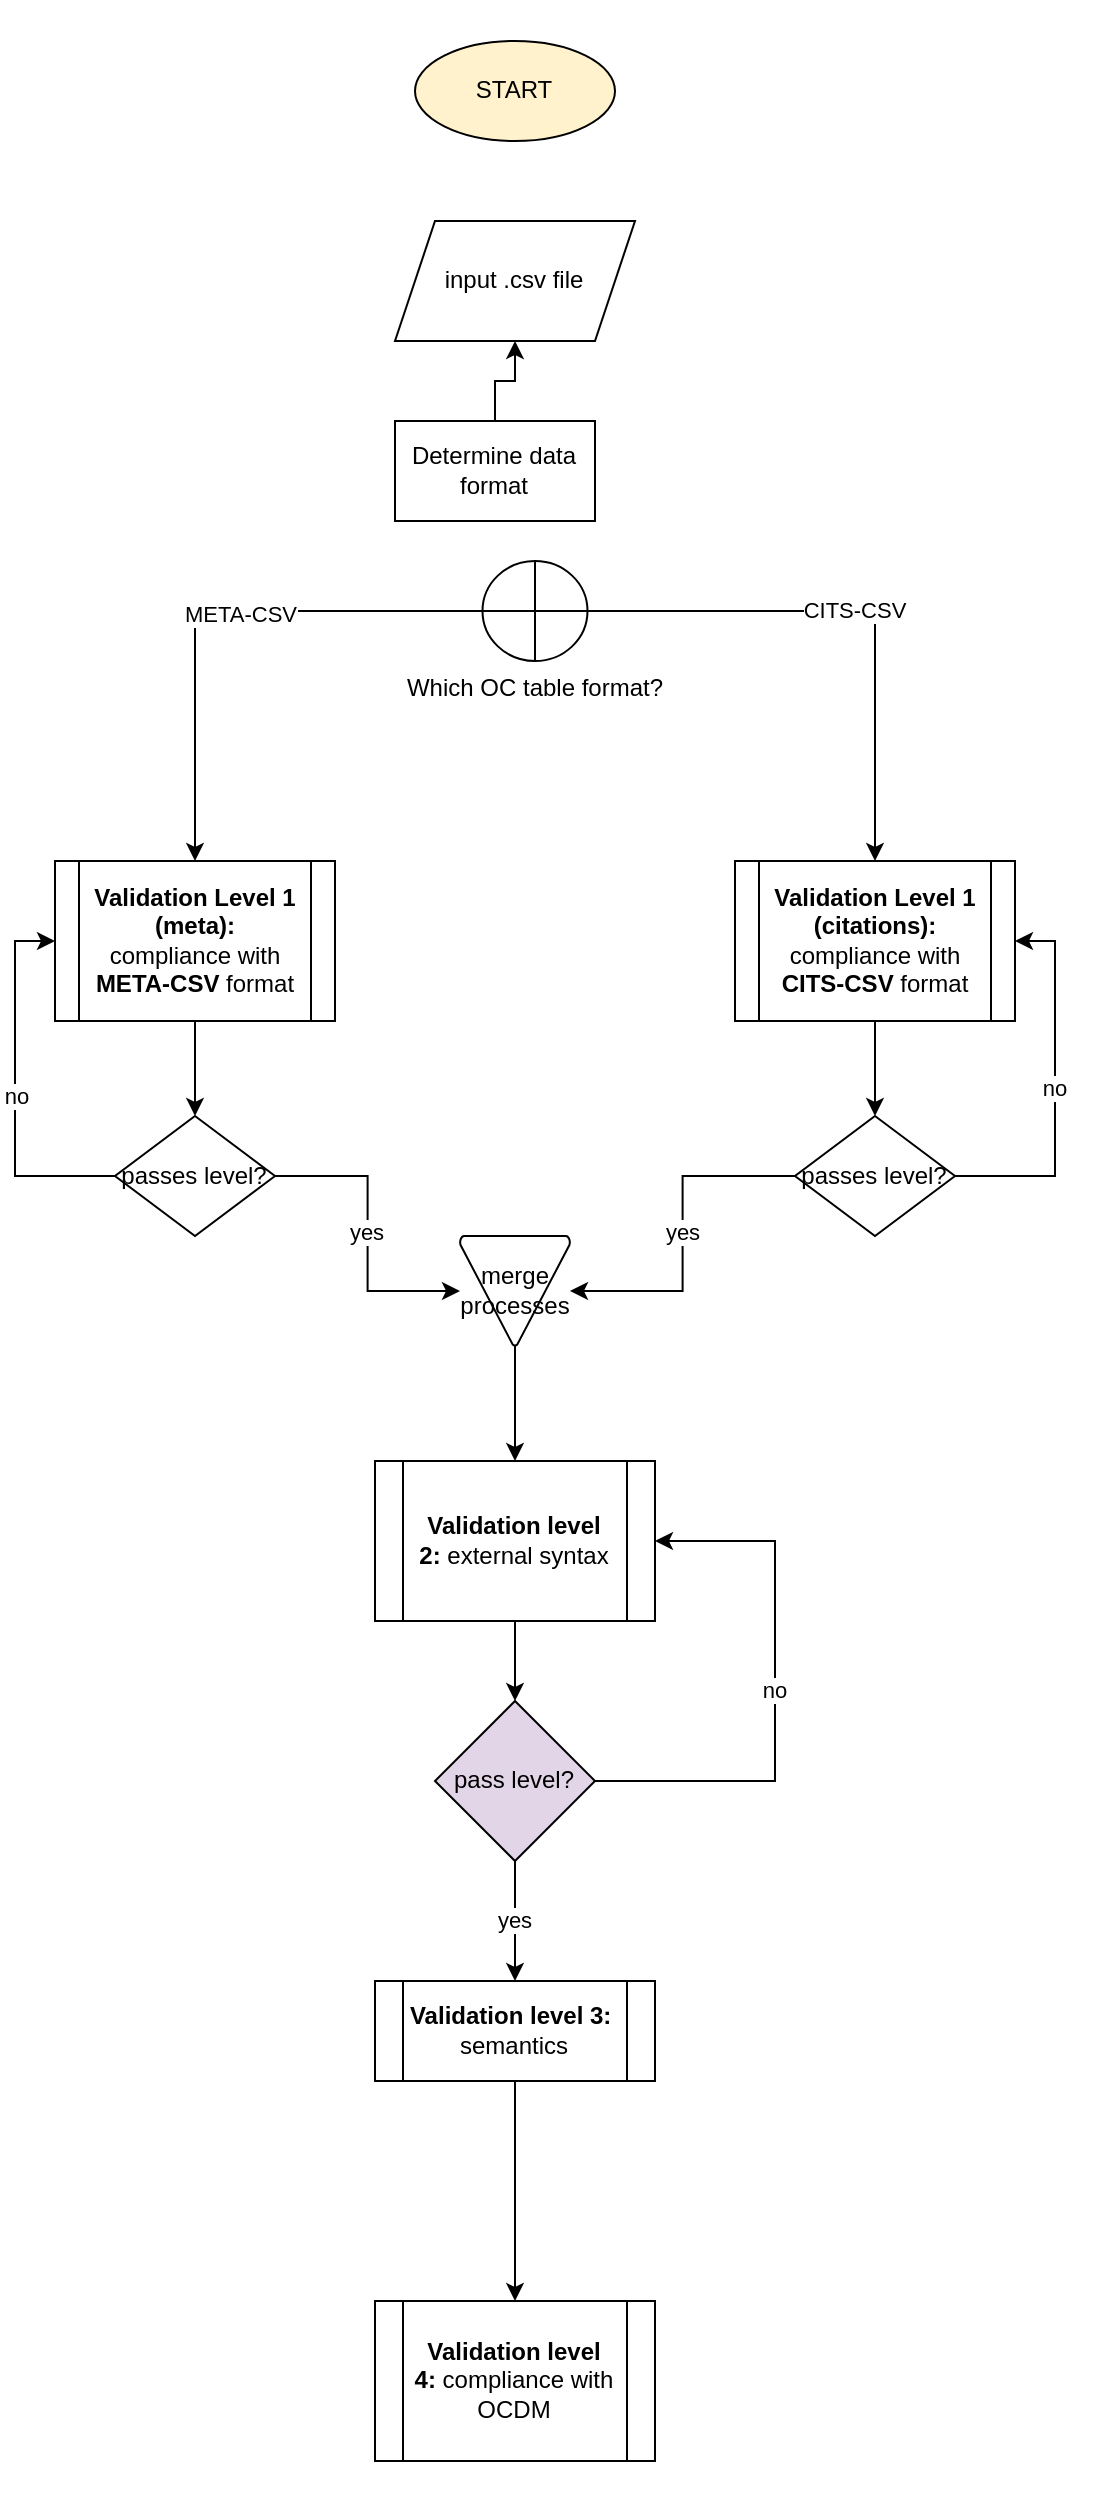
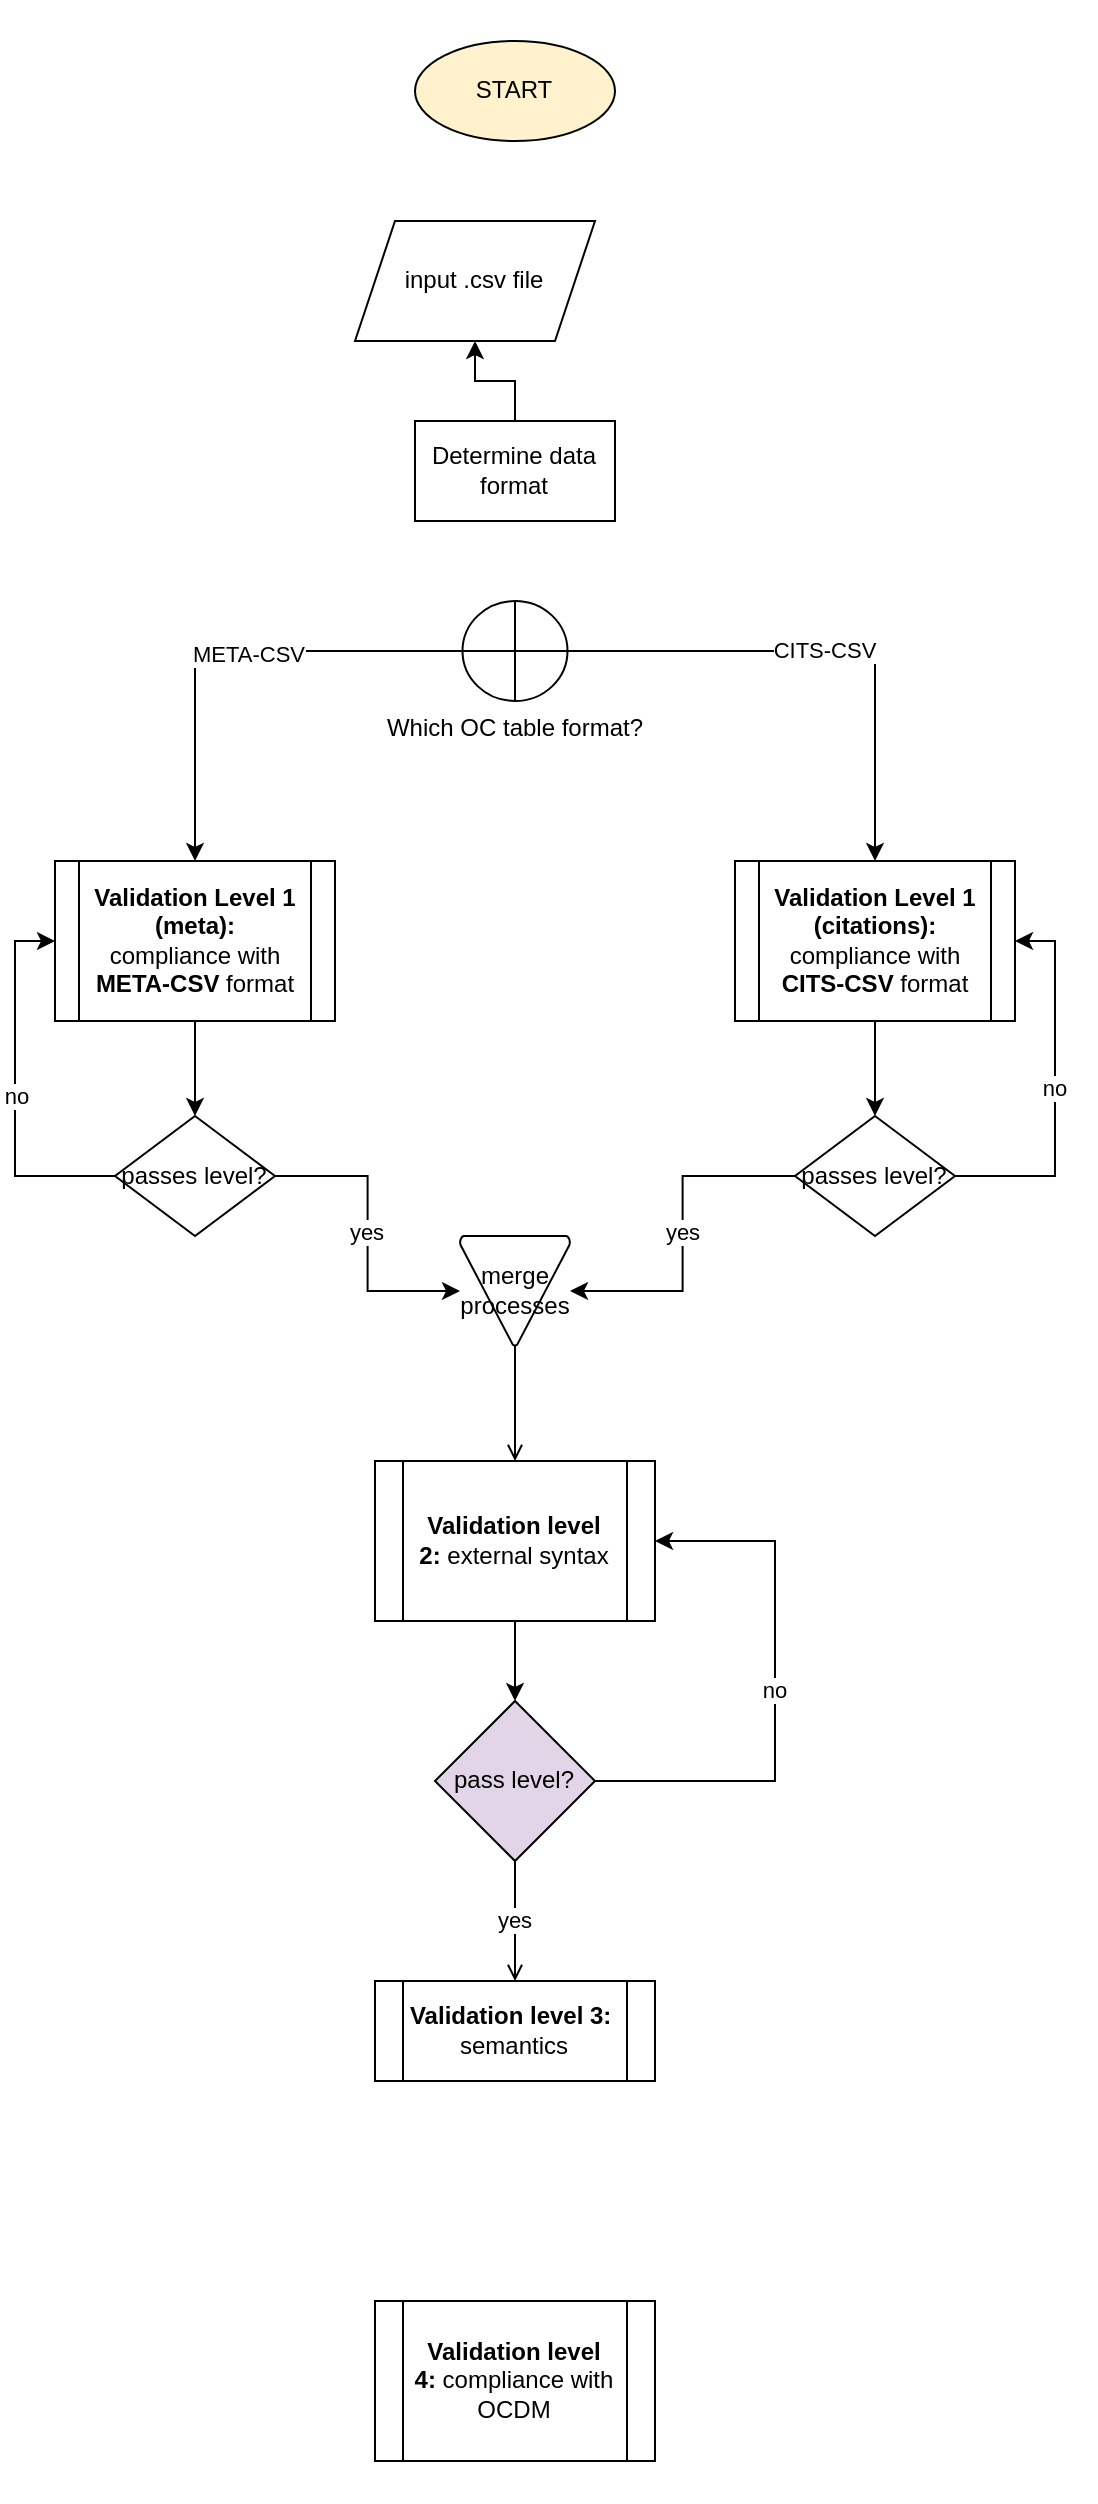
- <mxCell id="4" value="input .csv file" style="shape=parallelogram;perimeter=parallelogramPerimeter;whiteSpace=wrap;html=1;fixedSize=1;" vertex="1" parent="1"><mxGeometry x="190" y="110" width="120" height="60" as="geometry" /></mxCell>
+ <mxCell id="4" value="input .csv file" style="shape=parallelogram;perimeter=parallelogramPerimeter;whiteSpace=wrap;html=1;fixedSize=1;" vertex="1" parent="1"><mxGeometry x="170" y="110" width="120" height="60" as="geometry" /></mxCell>
- <mxCell id="5" value="Determine data format" style="rounded=0;whiteSpace=wrap;html=1;fontFamily=Helvetica;fontSize=12;fontColor=#000000;align=center;strokeColor=#000000;fillColor=#ffffff;" vertex="1" parent="1"><mxGeometry x="190" y="210" width="100" height="50" as="geometry" /></mxCell>
+ <mxCell id="5" value="Determine data format" style="rounded=0;whiteSpace=wrap;html=1;fontFamily=Helvetica;fontSize=12;fontColor=#000000;align=center;strokeColor=#000000;fillColor=#ffffff;" vertex="1" parent="1"><mxGeometry x="200" y="210" width="100" height="50" as="geometry" /></mxCell>
- <mxCell id="9" value="Which OC table format?" style="verticalLabelPosition=bottom;verticalAlign=top;html=1;shape=mxgraph.flowchart.summing_function;fontFamily=Helvetica;fontSize=12;fontColor=#000000;align=center;strokeColor=#000000;fillColor=#ffffff;" vertex="1" parent="1"><mxGeometry x="233.75" y="280" width="52.5" height="50" as="geometry" /></mxCell>
+ <mxCell id="9" value="Which OC table format?" style="verticalLabelPosition=bottom;verticalAlign=top;html=1;shape=mxgraph.flowchart.summing_function;fontFamily=Helvetica;fontSize=12;fontColor=#000000;align=center;strokeColor=#000000;fillColor=#ffffff;" vertex="1" parent="1"><mxGeometry x="223.75" y="300" width="52.5" height="50" as="geometry" /></mxCell>
- <mxCell id="26" value="" style="edgeStyle=orthogonalEdgeStyle;rounded=0;orthogonalLoop=1;jettySize=auto;html=1;entryX=0.5;entryY=0;entryDx=0;entryDy=0;" edge="1" parent="1" source="27" target="15"><mxGeometry relative="1" as="geometry" /></mxCell>
+ <mxCell id="26" value="" style="edgeStyle=orthogonalEdgeStyle;rounded=0;orthogonalLoop=1;jettySize=auto;html=1;entryX=0.5;entryY=0;entryDx=0;entryDy=0;endArrow=open;" edge="1" parent="1" source="27" target="15"><mxGeometry relative="1" as="geometry" /></mxCell>
- <mxCell id="28" value="yes" style="edgeStyle=orthogonalEdgeStyle;rounded=0;orthogonalLoop=1;jettySize=auto;html=1;" edge="1" parent="1" source="30" target="17"><mxGeometry relative="1" as="geometry" /></mxCell>
+ <mxCell id="28" value="yes" style="edgeStyle=orthogonalEdgeStyle;rounded=0;orthogonalLoop=1;jettySize=auto;html=1;endArrow=open;" edge="1" parent="1" source="30" target="17"><mxGeometry relative="1" as="geometry" /></mxCell>
- <mxCell id="16" style="edgeStyle=orthogonalEdgeStyle;rounded=0;orthogonalLoop=1;jettySize=auto;html=1;" edge="1" parent="1" source="17" target="18"><mxGeometry relative="1" as="geometry"><mxPoint x="245" y="1250" as="targetPoint" /></mxGeometry></mxCell>
